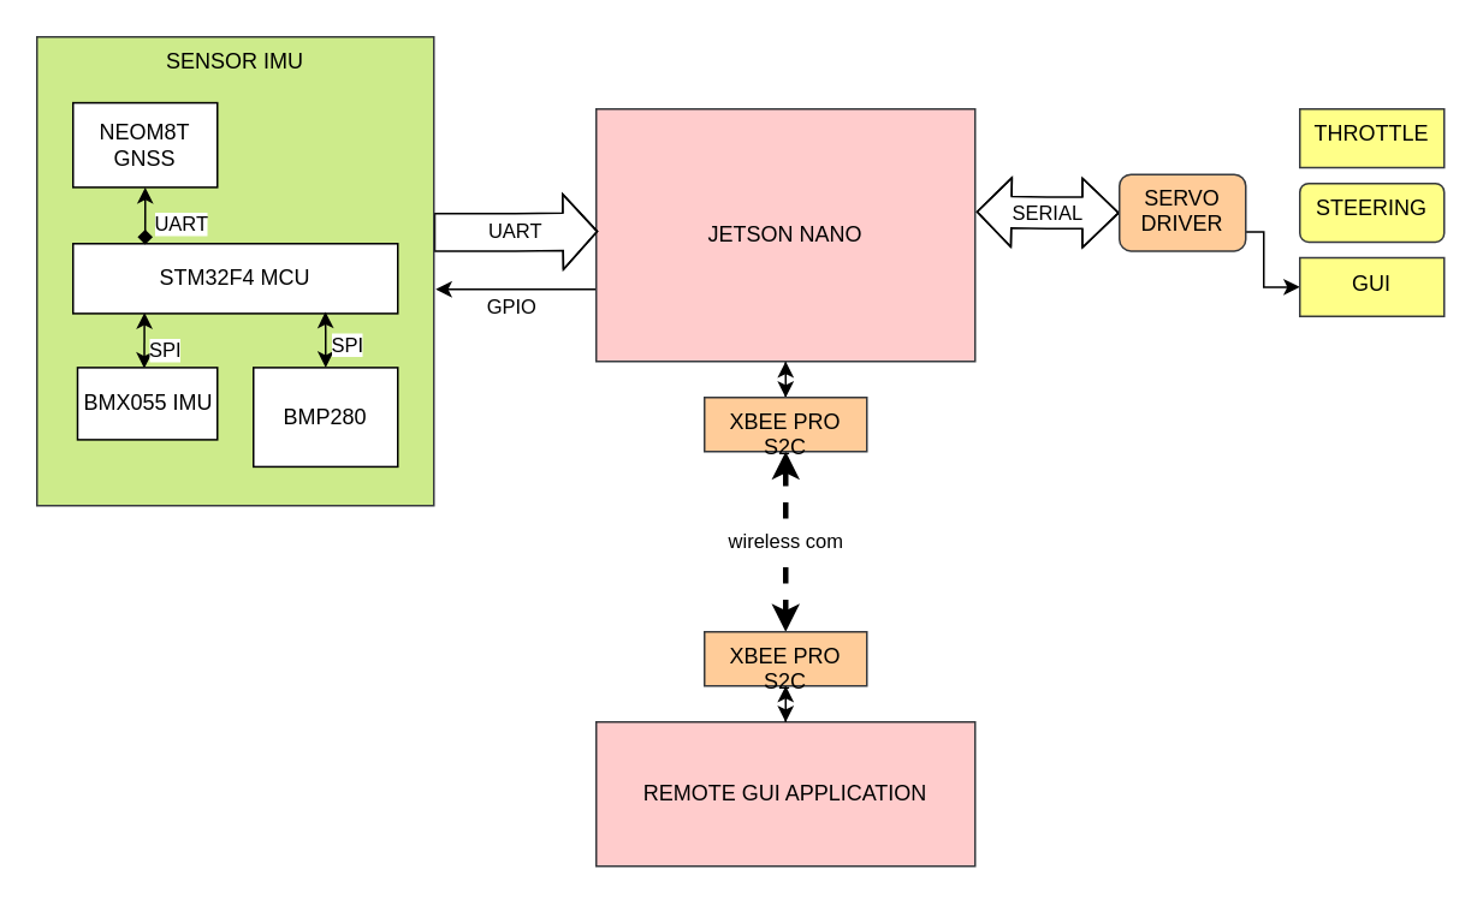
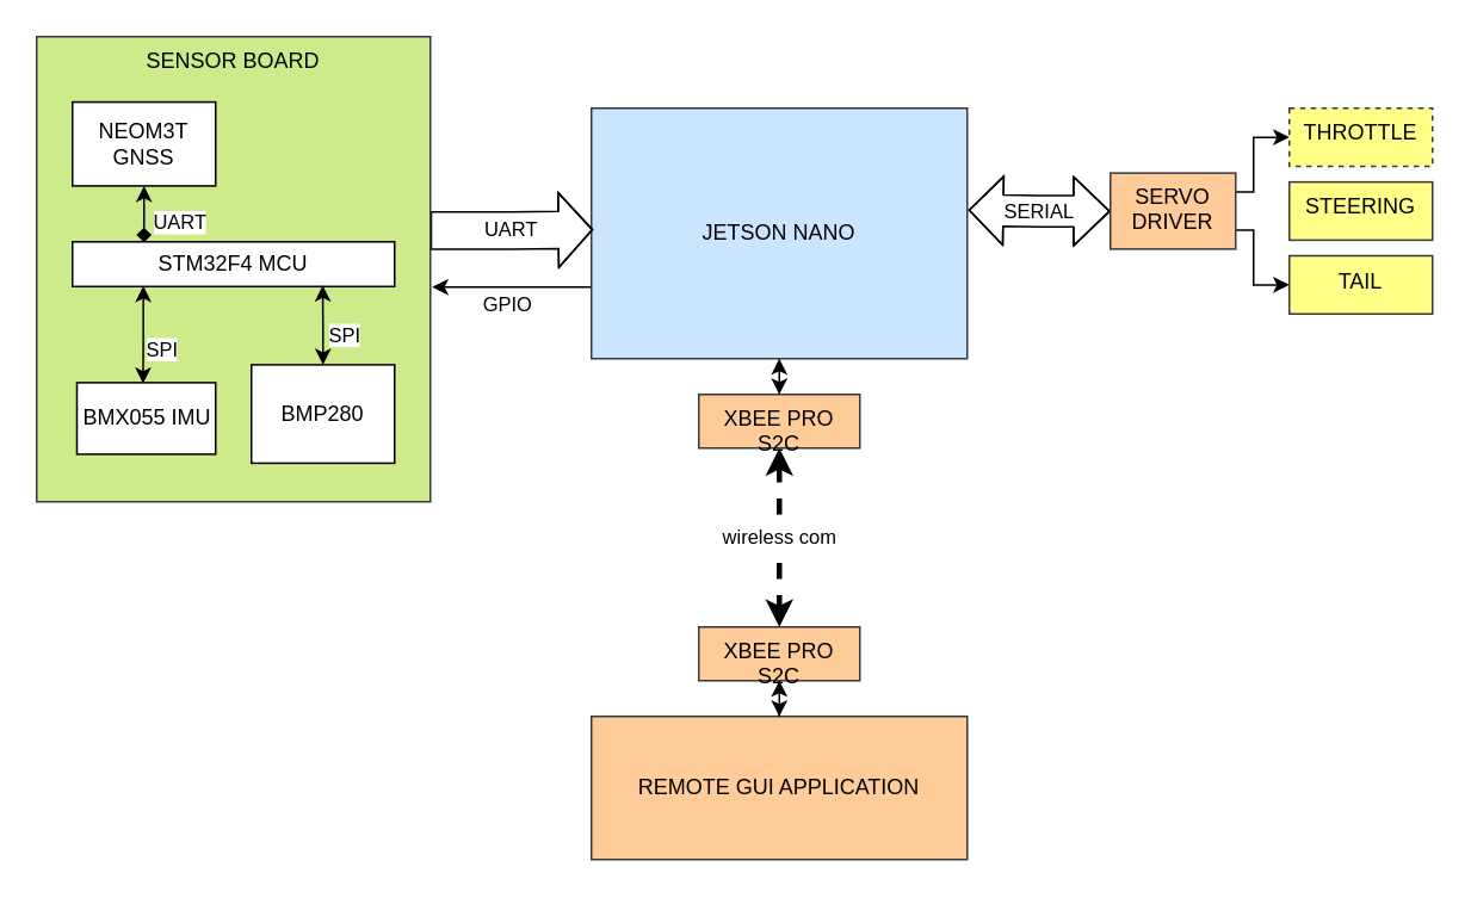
- <mxCell id="6" value="SENSOR IMU" style="rounded=0;whiteSpace=wrap;html=1;fillColor=#cdeb8b;strokeColor=#36393d;verticalAlign=top;" vertex="1" parent="1"><mxGeometry x="20" y="20" width="220" height="260" as="geometry" /></mxCell>
+ <mxCell id="6" value="SENSOR BOARD" style="rounded=0;whiteSpace=wrap;html=1;fillColor=#cdeb8b;strokeColor=#36393d;verticalAlign=top;" vertex="1" parent="1"><mxGeometry x="20" y="20" width="220" height="260" as="geometry" /></mxCell>
- <mxCell id="12" value="THROTTLE" style="rounded=0;whiteSpace=wrap;html=1;fillColor=#ffff88;strokeColor=#36393d;verticalAlign=top;" vertex="1" parent="1"><mxGeometry x="720" y="60" width="80" height="32.5" as="geometry" /></mxCell>
+ <mxCell id="12" value="THROTTLE" style="rounded=0;whiteSpace=wrap;html=1;fillColor=#ffff88;strokeColor=#36393d;verticalAlign=top;dashed=1;" vertex="1" parent="1"><mxGeometry x="720" y="60" width="80" height="32.5" as="geometry" /></mxCell>
- <mxCell id="21" value="NEOM8T GNSS" style="rounded=0;whiteSpace=wrap;html=1;" vertex="1" parent="1"><mxGeometry x="40" y="56.56" width="80" height="46.87" as="geometry" /></mxCell>
+ <mxCell id="21" value="NEOM3T GNSS" style="rounded=0;whiteSpace=wrap;html=1;" vertex="1" parent="1"><mxGeometry x="40" y="56.56" width="80" height="46.87" as="geometry" /></mxCell>
+ <mxCell id="10" style="edgeStyle=orthogonalEdgeStyle;rounded=0;sketch=0;orthogonalLoop=1;jettySize=auto;html=1;exitX=1;exitY=0.25;exitDx=0;exitDy=0;entryX=0;entryY=0.5;entryDx=0;entryDy=0;shadow=0;startArrow=none;startFill=0;strokeColor=#000000;strokeWidth=1;" edge="1" parent="1" source="11" target="12"><mxGeometry relative="1" as="geometry"><Array as="points"><mxPoint x="700" y="106.5" /><mxPoint x="700" y="76.5" /><mxPoint x="720" y="76.5" /></Array></mxGeometry></mxCell>
- <mxCell id="11" value="SERVO DRIVER" style="whiteSpace=wrap;html=1;fillColor=#ffcc99;strokeColor=#36393d;verticalAlign=top;rounded=1;" vertex="1" parent="1"><mxGeometry x="620" y="96.25" width="70" height="42.5" as="geometry" /></mxCell>
+ <mxCell id="11" value="SERVO DRIVER" style="rounded=0;whiteSpace=wrap;html=1;fillColor=#ffcc99;strokeColor=#36393d;verticalAlign=top;" vertex="1" parent="1"><mxGeometry x="620" y="96.25" width="70" height="42.5" as="geometry" /></mxCell>
- <mxCell id="13" value="STEERING" style="whiteSpace=wrap;html=1;fillColor=#ffff88;strokeColor=#36393d;verticalAlign=top;rounded=1;" vertex="1" parent="1"><mxGeometry x="720" y="101.25" width="80" height="32.5" as="geometry" /></mxCell>
+ <mxCell id="13" value="STEERING" style="rounded=0;whiteSpace=wrap;html=1;fillColor=#ffff88;strokeColor=#36393d;verticalAlign=top;" vertex="1" parent="1"><mxGeometry x="720" y="101.25" width="80" height="32.5" as="geometry" /></mxCell>
- <mxCell id="4" value="JETSON NANO&lt;br&gt;" style="rounded=0;whiteSpace=wrap;html=1;fillColor=#ffcccc;strokeColor=#36393d;verticalAlign=middle;" vertex="1" parent="1"><mxGeometry x="330" y="60" width="210" height="140" as="geometry" /></mxCell>
+ <mxCell id="4" value="JETSON NANO&lt;br&gt;" style="rounded=0;whiteSpace=wrap;html=1;fillColor=#cce5ff;strokeColor=#36393d;verticalAlign=middle;" vertex="1" parent="1"><mxGeometry x="330" y="60" width="210" height="140" as="geometry" /></mxCell>
- <mxCell id="16" value="STM32F4 MCU" style="rounded=0;whiteSpace=wrap;html=1;" vertex="1" parent="1"><mxGeometry x="40" y="134.68" width="180" height="38.75" as="geometry" /></mxCell>
+ <mxCell id="16" value="STM32F4 MCU" style="rounded=0;whiteSpace=wrap;html=1;" vertex="1" parent="1"><mxGeometry x="40" y="134.68" width="180" height="25" as="geometry" /></mxCell>
- <mxCell id="14" value="GUI" style="rounded=0;whiteSpace=wrap;html=1;fillColor=#ffff88;strokeColor=#36393d;verticalAlign=top;" vertex="1" parent="1"><mxGeometry x="720" y="142.5" width="80" height="32.5" as="geometry" /></mxCell>
+ <mxCell id="14" value="TAIL" style="rounded=0;whiteSpace=wrap;html=1;fillColor=#ffff88;strokeColor=#36393d;verticalAlign=top;" vertex="1" parent="1"><mxGeometry x="720" y="142.5" width="80" height="32.5" as="geometry" /></mxCell>
- <mxCell id="17" value="BMX055 IMU" style="rounded=0;whiteSpace=wrap;html=1;" vertex="1" parent="1"><mxGeometry x="42.5" y="203.43" width="77.5" height="40" as="geometry" /></mxCell>
+ <mxCell id="17" value="BMX055 IMU" style="rounded=0;whiteSpace=wrap;html=1;" vertex="1" parent="1"><mxGeometry x="42.5" y="213.43" width="77.5" height="40" as="geometry" /></mxCell>
- <mxCell id="7" value="REMOTE GUI APPLICATION" style="rounded=0;whiteSpace=wrap;html=1;fillColor=#ffcccc;strokeColor=#36393d;verticalAlign=middle;" vertex="1" parent="1"><mxGeometry x="330" y="400" width="210" height="80" as="geometry" /></mxCell>
+ <mxCell id="7" value="REMOTE GUI APPLICATION" style="rounded=0;whiteSpace=wrap;html=1;fillColor=#ffcc99;strokeColor=#36393d;verticalAlign=middle;" vertex="1" parent="1"><mxGeometry x="330" y="400" width="210" height="80" as="geometry" /></mxCell>
